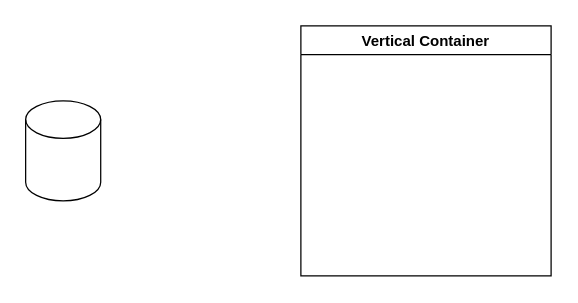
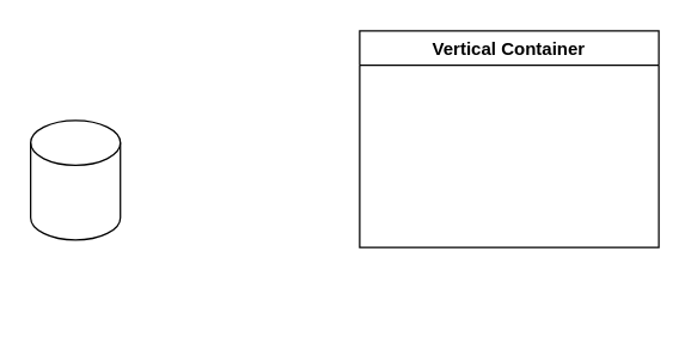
- <mxCell id="3" value="Vertical Container" style="swimlane;" vertex="1" parent="1"><mxGeometry x="240" y="20" width="200" height="200" as="geometry" /></mxCell>
+ <mxCell id="3" value="Vertical Container" style="swimlane;" vertex="1" parent="1"><mxGeometry x="240" y="20" width="200" height="145" as="geometry" /></mxCell>
